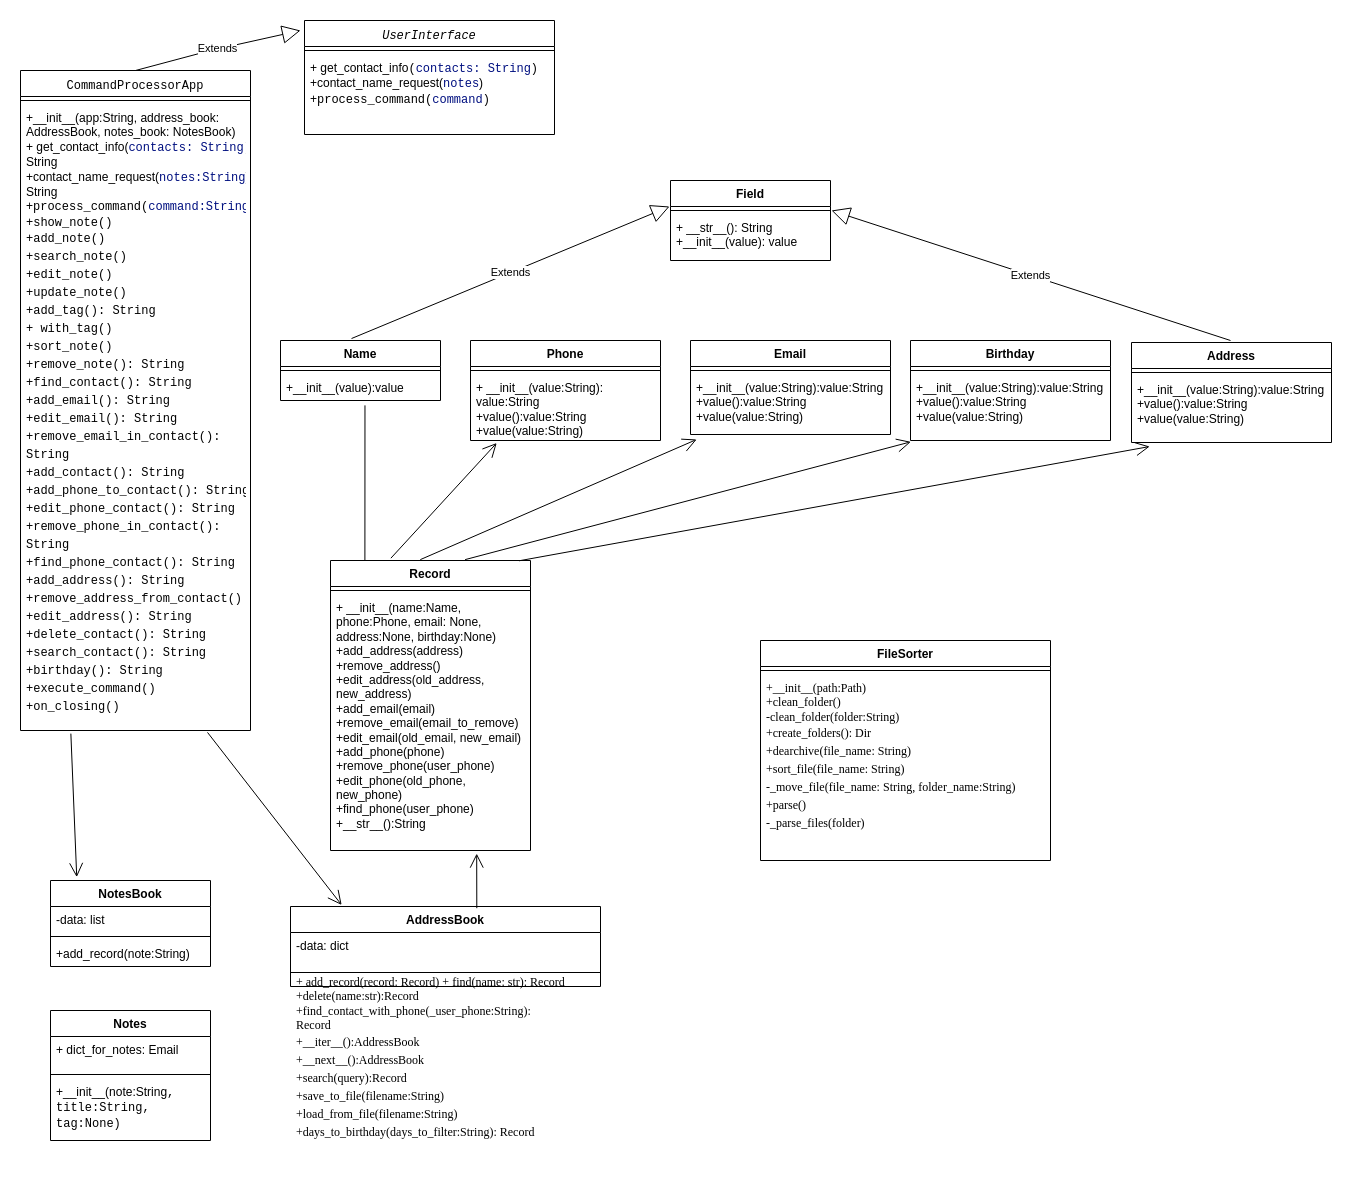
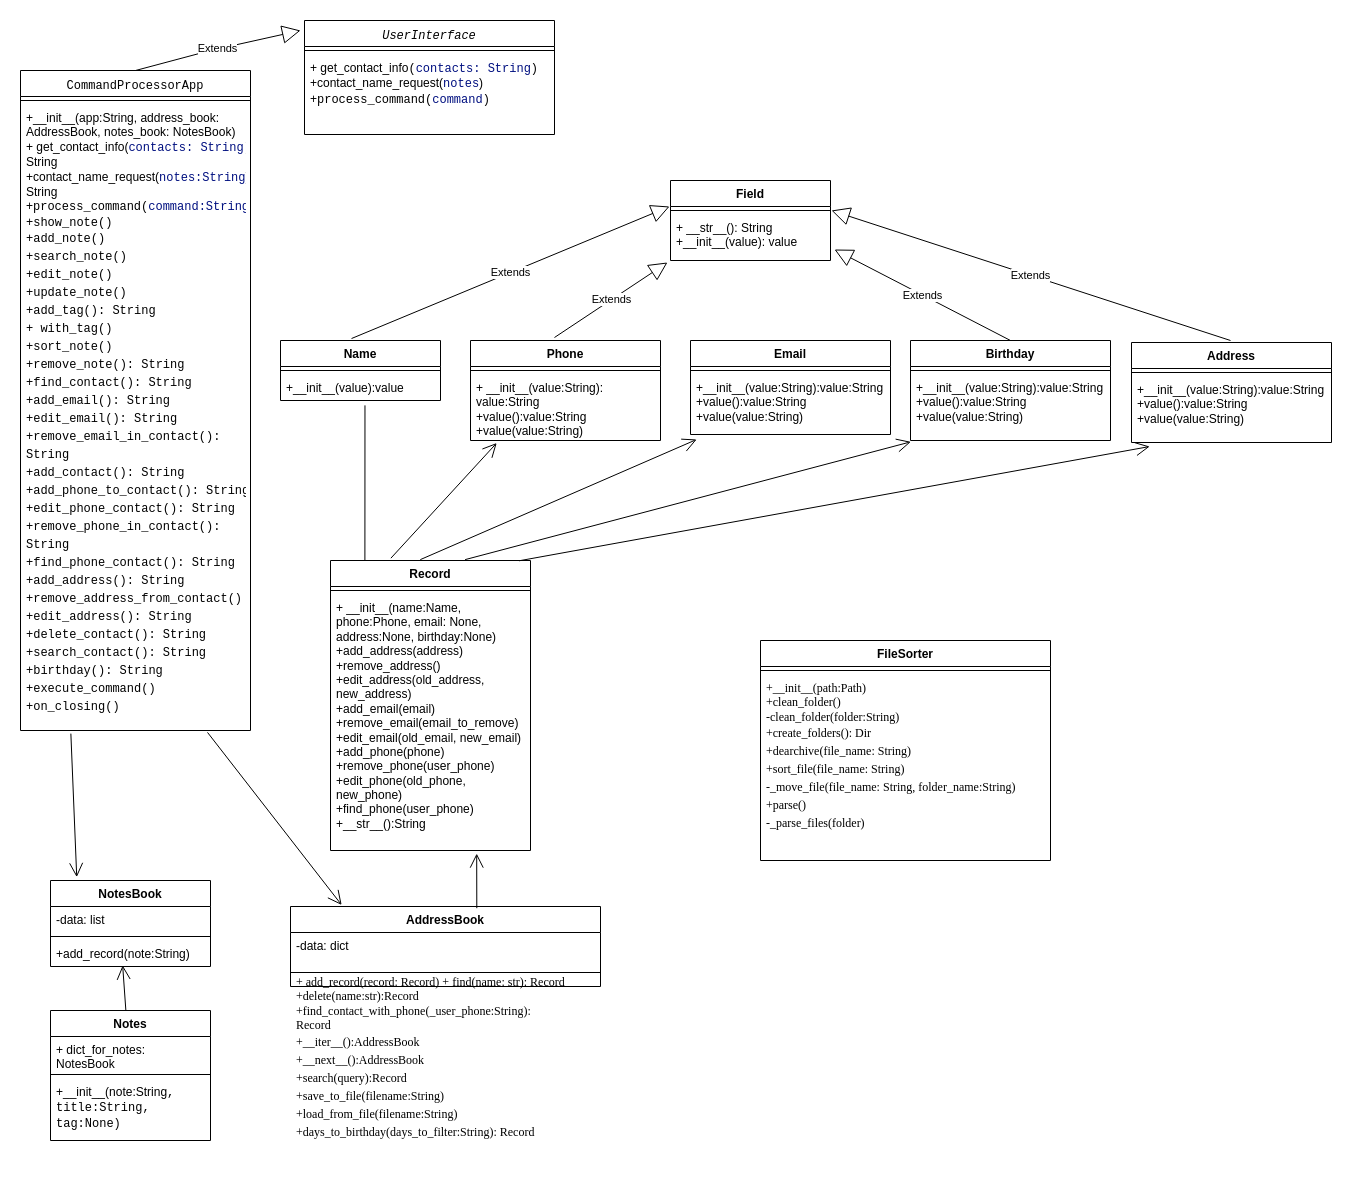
+ <mxCell id="29" value="Extends" style="endArrow=block;endSize=16;endFill=0;html=1;rounded=0;exitX=0.5;exitY=0;exitDx=0;exitDy=0;entryX=1.025;entryY=0.761;entryDx=0;entryDy=0;entryPerimeter=0;" edge="1" parent="1" source="21" target="11"><mxGeometry width="160" relative="1" as="geometry"><mxPoint x="910" y="300" as="sourcePoint" /><mxPoint x="1070" y="300" as="targetPoint" /></mxGeometry></mxCell>
+ <mxCell id="28" value="Extends" style="endArrow=block;endSize=16;endFill=0;html=1;rounded=0;exitX=0.442;exitY=-0.03;exitDx=0;exitDy=0;exitPerimeter=0;entryX=-0.019;entryY=1.043;entryDx=0;entryDy=0;entryPerimeter=0;" edge="1" parent="1" source="15" target="11"><mxGeometry width="160" relative="1" as="geometry"><mxPoint x="550" y="300" as="sourcePoint" /><mxPoint x="710" y="300" as="targetPoint" /></mxGeometry></mxCell>
+ <mxCell id="48" value="" style="endArrow=open;endFill=1;endSize=12;html=1;rounded=0;entryX=0.451;entryY=0.957;entryDx=0;entryDy=0;entryPerimeter=0;" edge="1" parent="1" source="41" target="40"><mxGeometry width="160" relative="1" as="geometry"><mxPoint x="440" y="1070" as="sourcePoint" /><mxPoint x="100" y="990" as="targetPoint" /></mxGeometry></mxCell>
- <mxCell id="42" value="+ dict_for_notes: Email" style="text;strokeColor=none;fillColor=none;align=left;verticalAlign=top;spacingLeft=4;spacingRight=4;overflow=hidden;rotatable=0;points=[[0,0.5],[1,0.5]];portConstraint=eastwest;whiteSpace=wrap;html=1;" vertex="1" parent="41"><mxGeometry y="26" width="160" height="34" as="geometry" /></mxCell>
+ <mxCell id="42" value="+ dict_for_notes: NotesBook" style="text;strokeColor=none;fillColor=none;align=left;verticalAlign=top;spacingLeft=4;spacingRight=4;overflow=hidden;rotatable=0;points=[[0,0.5],[1,0.5]];portConstraint=eastwest;whiteSpace=wrap;html=1;" vertex="1" parent="41"><mxGeometry y="26" width="160" height="34" as="geometry" /></mxCell>
